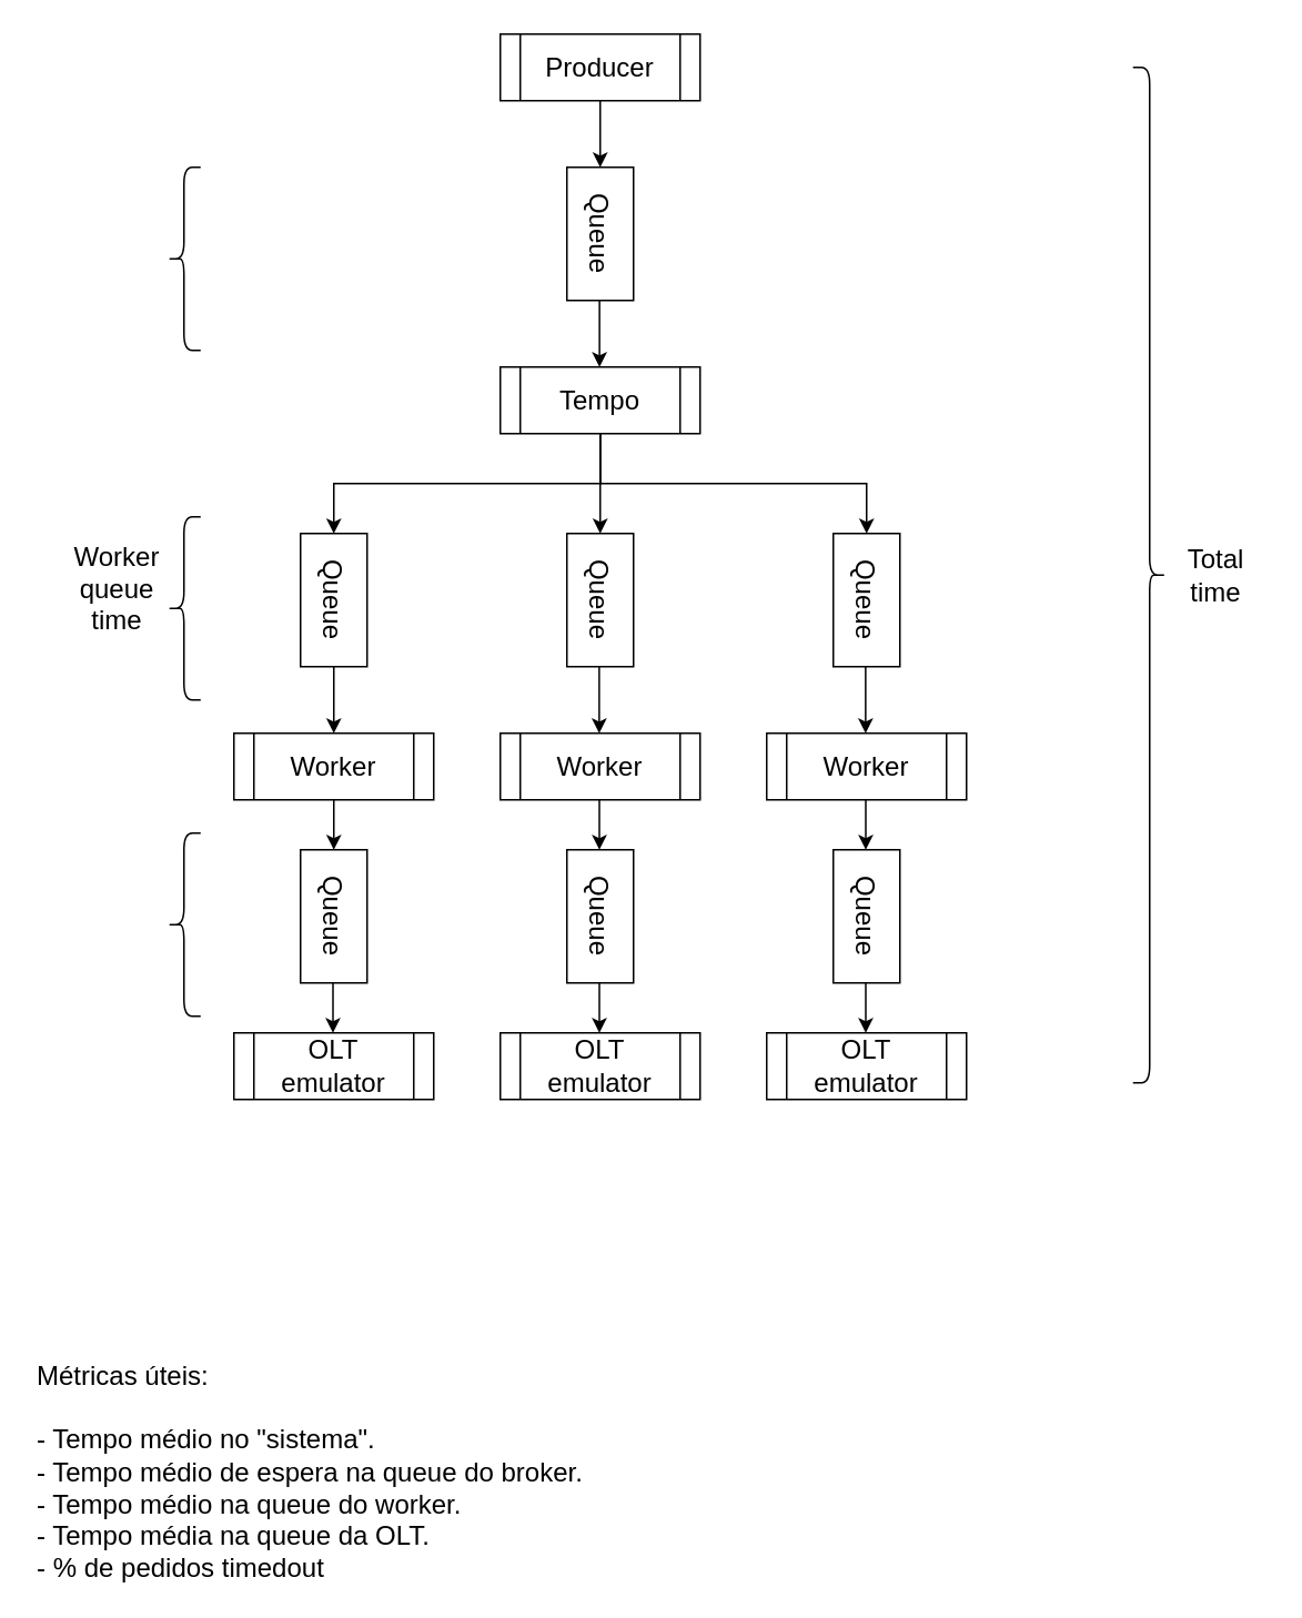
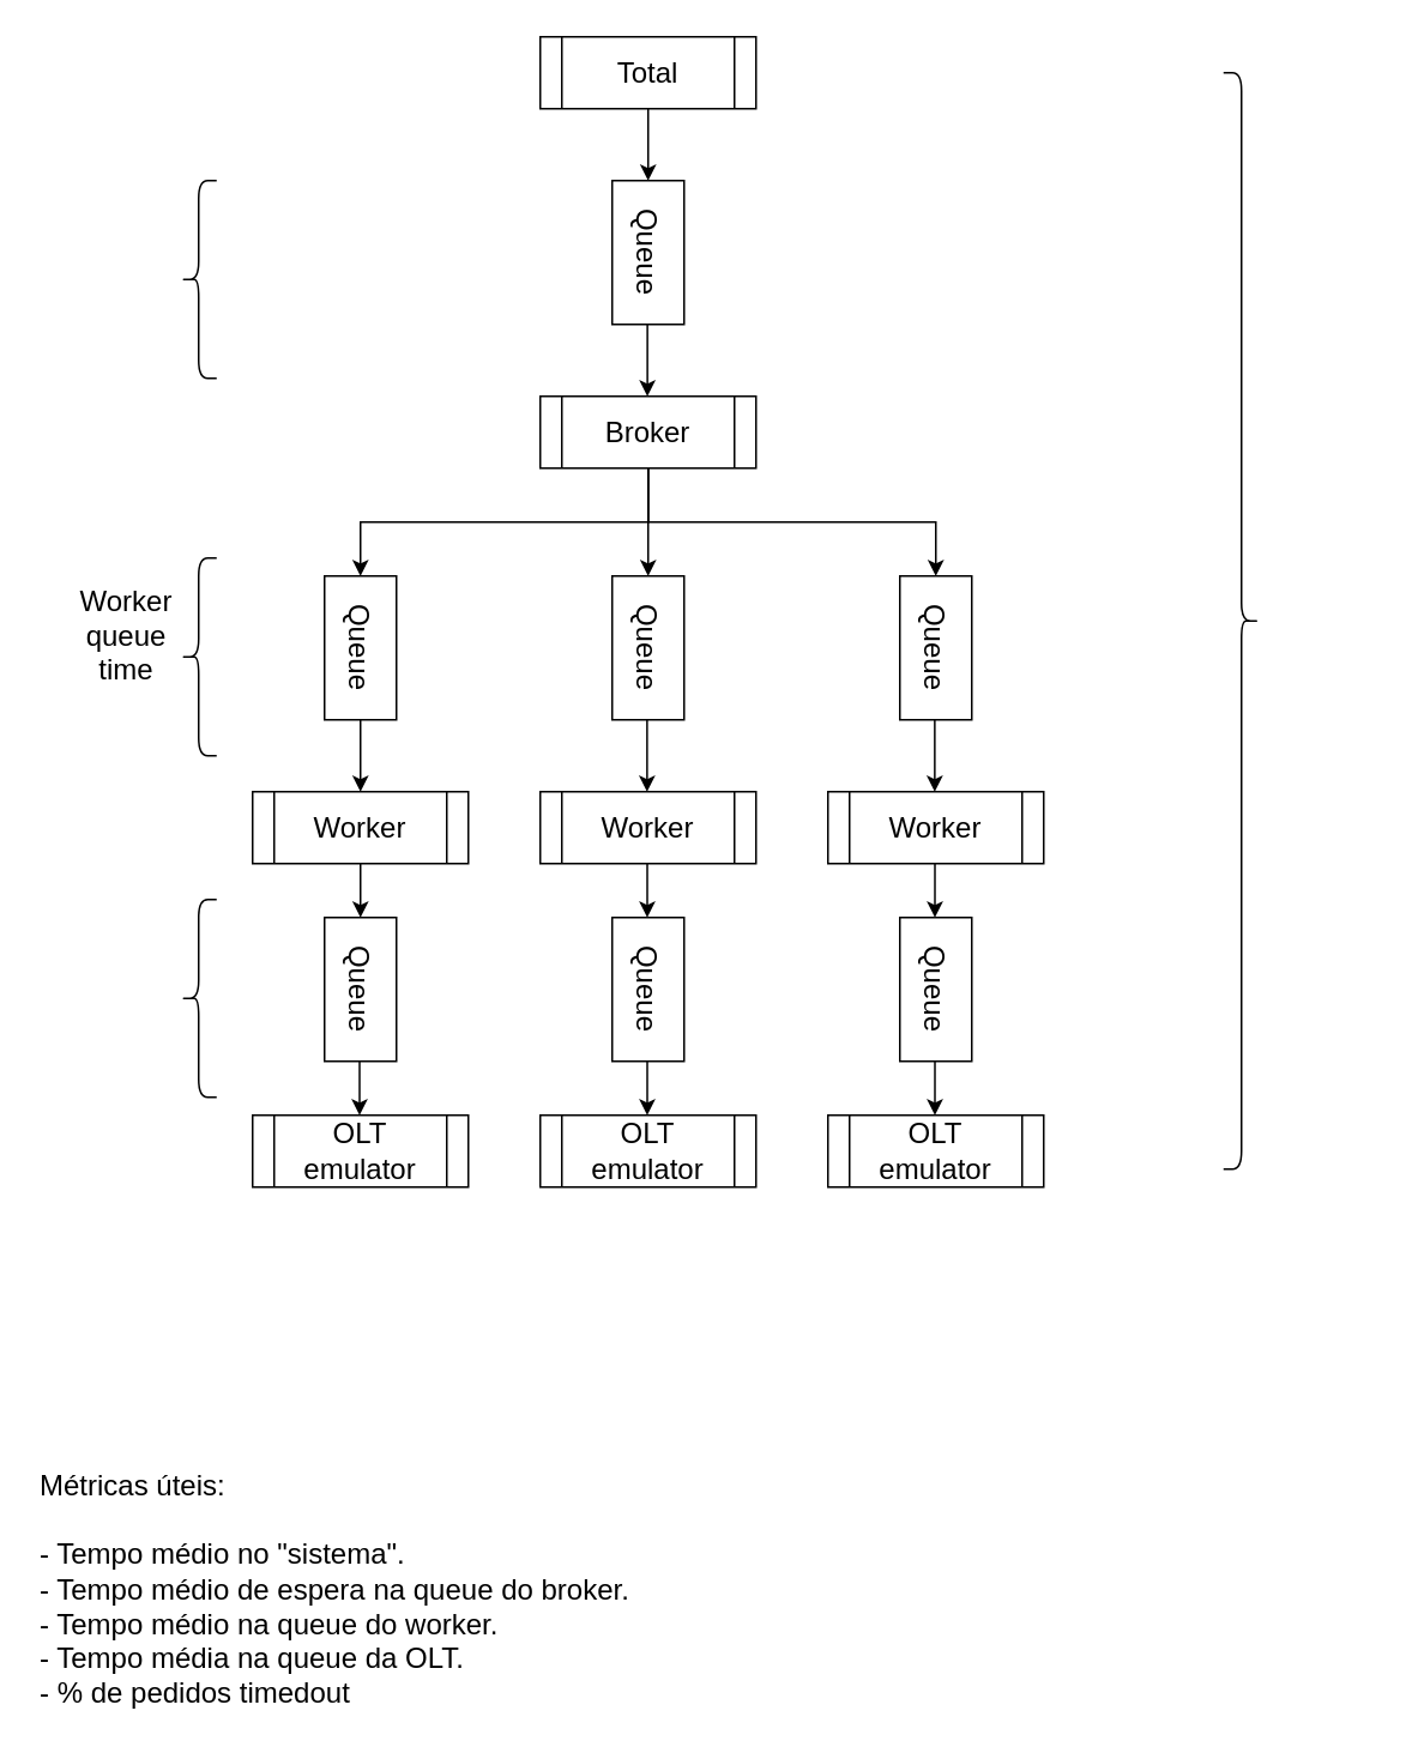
- <mxCell id="3" value="Producer" style="shape=process;whiteSpace=wrap;html=1;backgroundOutline=1;fontSize=16;" parent="1" vertex="1"><mxGeometry x="300" y="20" width="120" height="40" as="geometry" /></mxCell>
+ <mxCell id="3" value="Total" style="shape=process;whiteSpace=wrap;html=1;backgroundOutline=1;fontSize=16;" parent="1" vertex="1"><mxGeometry x="300" y="20" width="120" height="40" as="geometry" /></mxCell>
- <mxCell id="6" value="Tempo" style="shape=process;whiteSpace=wrap;html=1;backgroundOutline=1;fontSize=16;" parent="1" vertex="1"><mxGeometry x="300" y="220" width="120" height="40" as="geometry" /></mxCell>
+ <mxCell id="6" value="Broker" style="shape=process;whiteSpace=wrap;html=1;backgroundOutline=1;fontSize=16;" parent="1" vertex="1"><mxGeometry x="300" y="220" width="120" height="40" as="geometry" /></mxCell>
- <mxCell id="24" value="Total time" style="text;html=1;strokeColor=none;fillColor=none;align=center;verticalAlign=middle;whiteSpace=wrap;rounded=0;fontSize=16;" parent="1" vertex="1"><mxGeometry x="700" y="330" width="60" height="30" as="geometry" /></mxCell>
